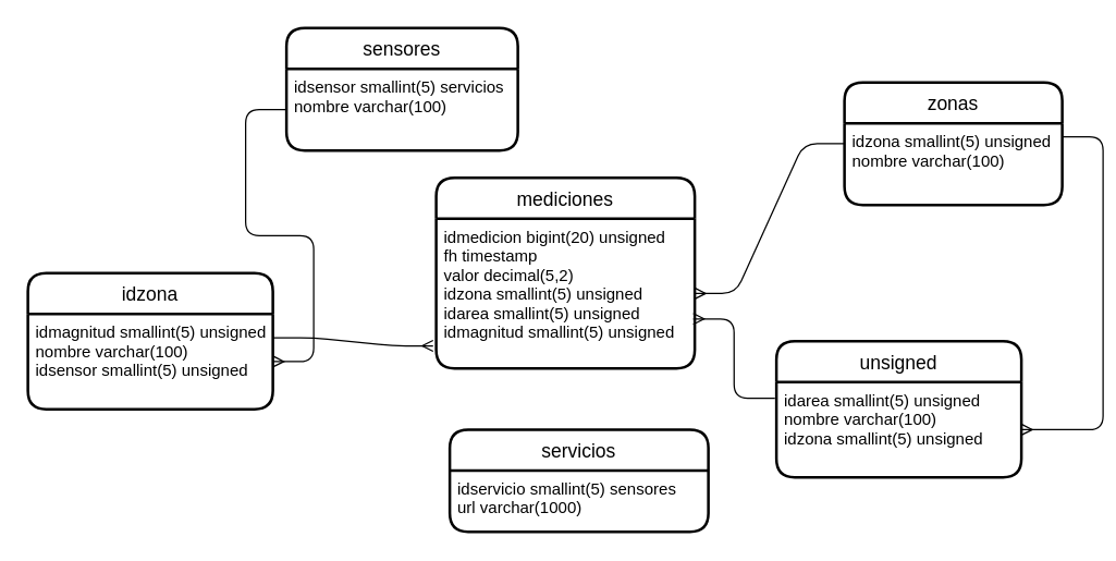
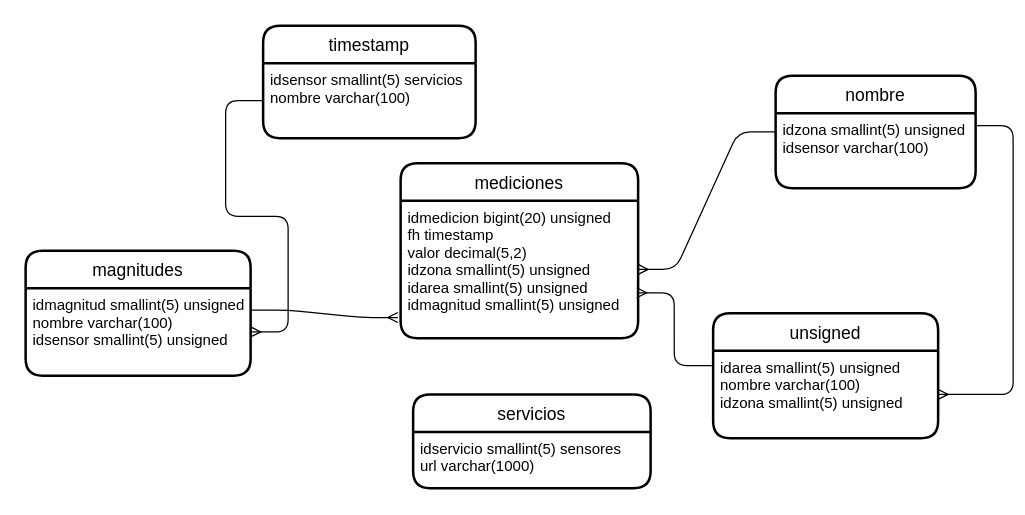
- <mxCell id="13" value="sensores" style="swimlane;childLayout=stackLayout;horizontal=1;startSize=30;horizontalStack=0;rounded=1;fontSize=14;fontStyle=0;strokeWidth=2;resizeParent=0;resizeLast=1;shadow=0;dashed=0;align=center;" vertex="1" parent="1"><mxGeometry x="210" y="20" width="170" height="90" as="geometry" /></mxCell>
+ <mxCell id="13" value="timestamp" style="swimlane;childLayout=stackLayout;horizontal=1;startSize=30;horizontalStack=0;rounded=1;fontSize=14;fontStyle=0;strokeWidth=2;resizeParent=0;resizeLast=1;shadow=0;dashed=0;align=center;" vertex="1" parent="1"><mxGeometry x="210" y="20" width="170" height="90" as="geometry" /></mxCell>
- <mxCell id="5" value="zonas" style="swimlane;childLayout=stackLayout;horizontal=1;startSize=30;horizontalStack=0;rounded=1;fontSize=14;fontStyle=0;strokeWidth=2;resizeParent=0;resizeLast=1;shadow=0;dashed=0;align=center;" vertex="1" parent="1"><mxGeometry x="620" y="60" width="160" height="90" as="geometry" /></mxCell>
+ <mxCell id="5" value="nombre" style="swimlane;childLayout=stackLayout;horizontal=1;startSize=30;horizontalStack=0;rounded=1;fontSize=14;fontStyle=0;strokeWidth=2;resizeParent=0;resizeLast=1;shadow=0;dashed=0;align=center;" vertex="1" parent="1"><mxGeometry x="620" y="60" width="160" height="90" as="geometry" /></mxCell>
- <mxCell id="6" value="idzona smallint(5) unsigned&#10;nombre varchar(100)" style="align=left;strokeColor=none;fillColor=none;spacingLeft=4;fontSize=12;verticalAlign=top;resizable=0;rotatable=0;part=1;" vertex="1" parent="5"><mxGeometry y="30" width="160" height="60" as="geometry" /></mxCell>
+ <mxCell id="6" value="idzona smallint(5) unsigned&#10;idsensor varchar(100)" style="align=left;strokeColor=none;fillColor=none;spacingLeft=4;fontSize=12;verticalAlign=top;resizable=0;rotatable=0;part=1;" vertex="1" parent="5"><mxGeometry y="30" width="160" height="60" as="geometry" /></mxCell>
- <mxCell id="11" value="idzona" style="swimlane;childLayout=stackLayout;horizontal=1;startSize=30;horizontalStack=0;rounded=1;fontSize=14;fontStyle=0;strokeWidth=2;resizeParent=0;resizeLast=1;shadow=0;dashed=0;align=center;" vertex="1" parent="1"><mxGeometry x="20" y="200" width="180" height="100" as="geometry" /></mxCell>
+ <mxCell id="11" value="magnitudes" style="swimlane;childLayout=stackLayout;horizontal=1;startSize=30;horizontalStack=0;rounded=1;fontSize=14;fontStyle=0;strokeWidth=2;resizeParent=0;resizeLast=1;shadow=0;dashed=0;align=center;" vertex="1" parent="1"><mxGeometry x="20" y="200" width="180" height="100" as="geometry" /></mxCell>
